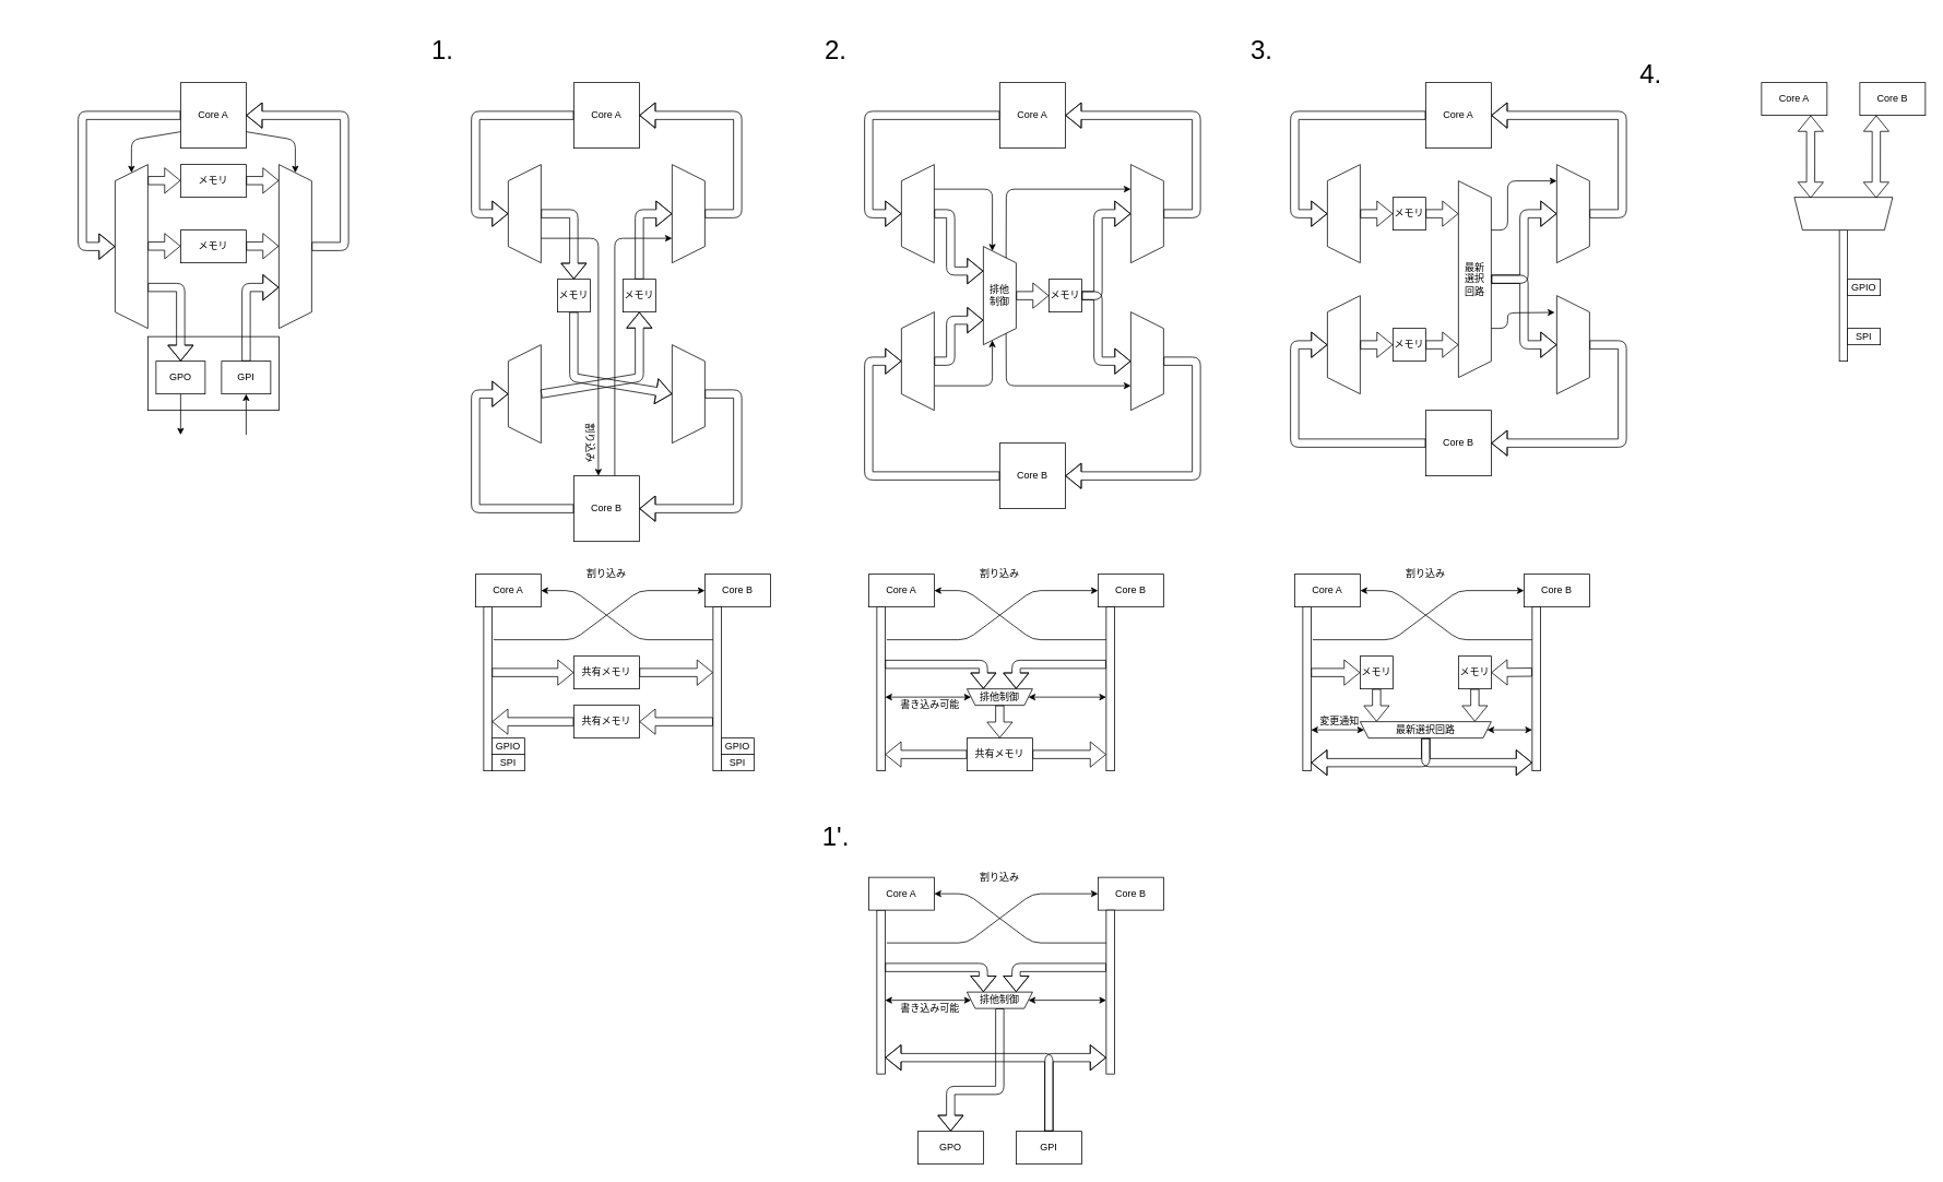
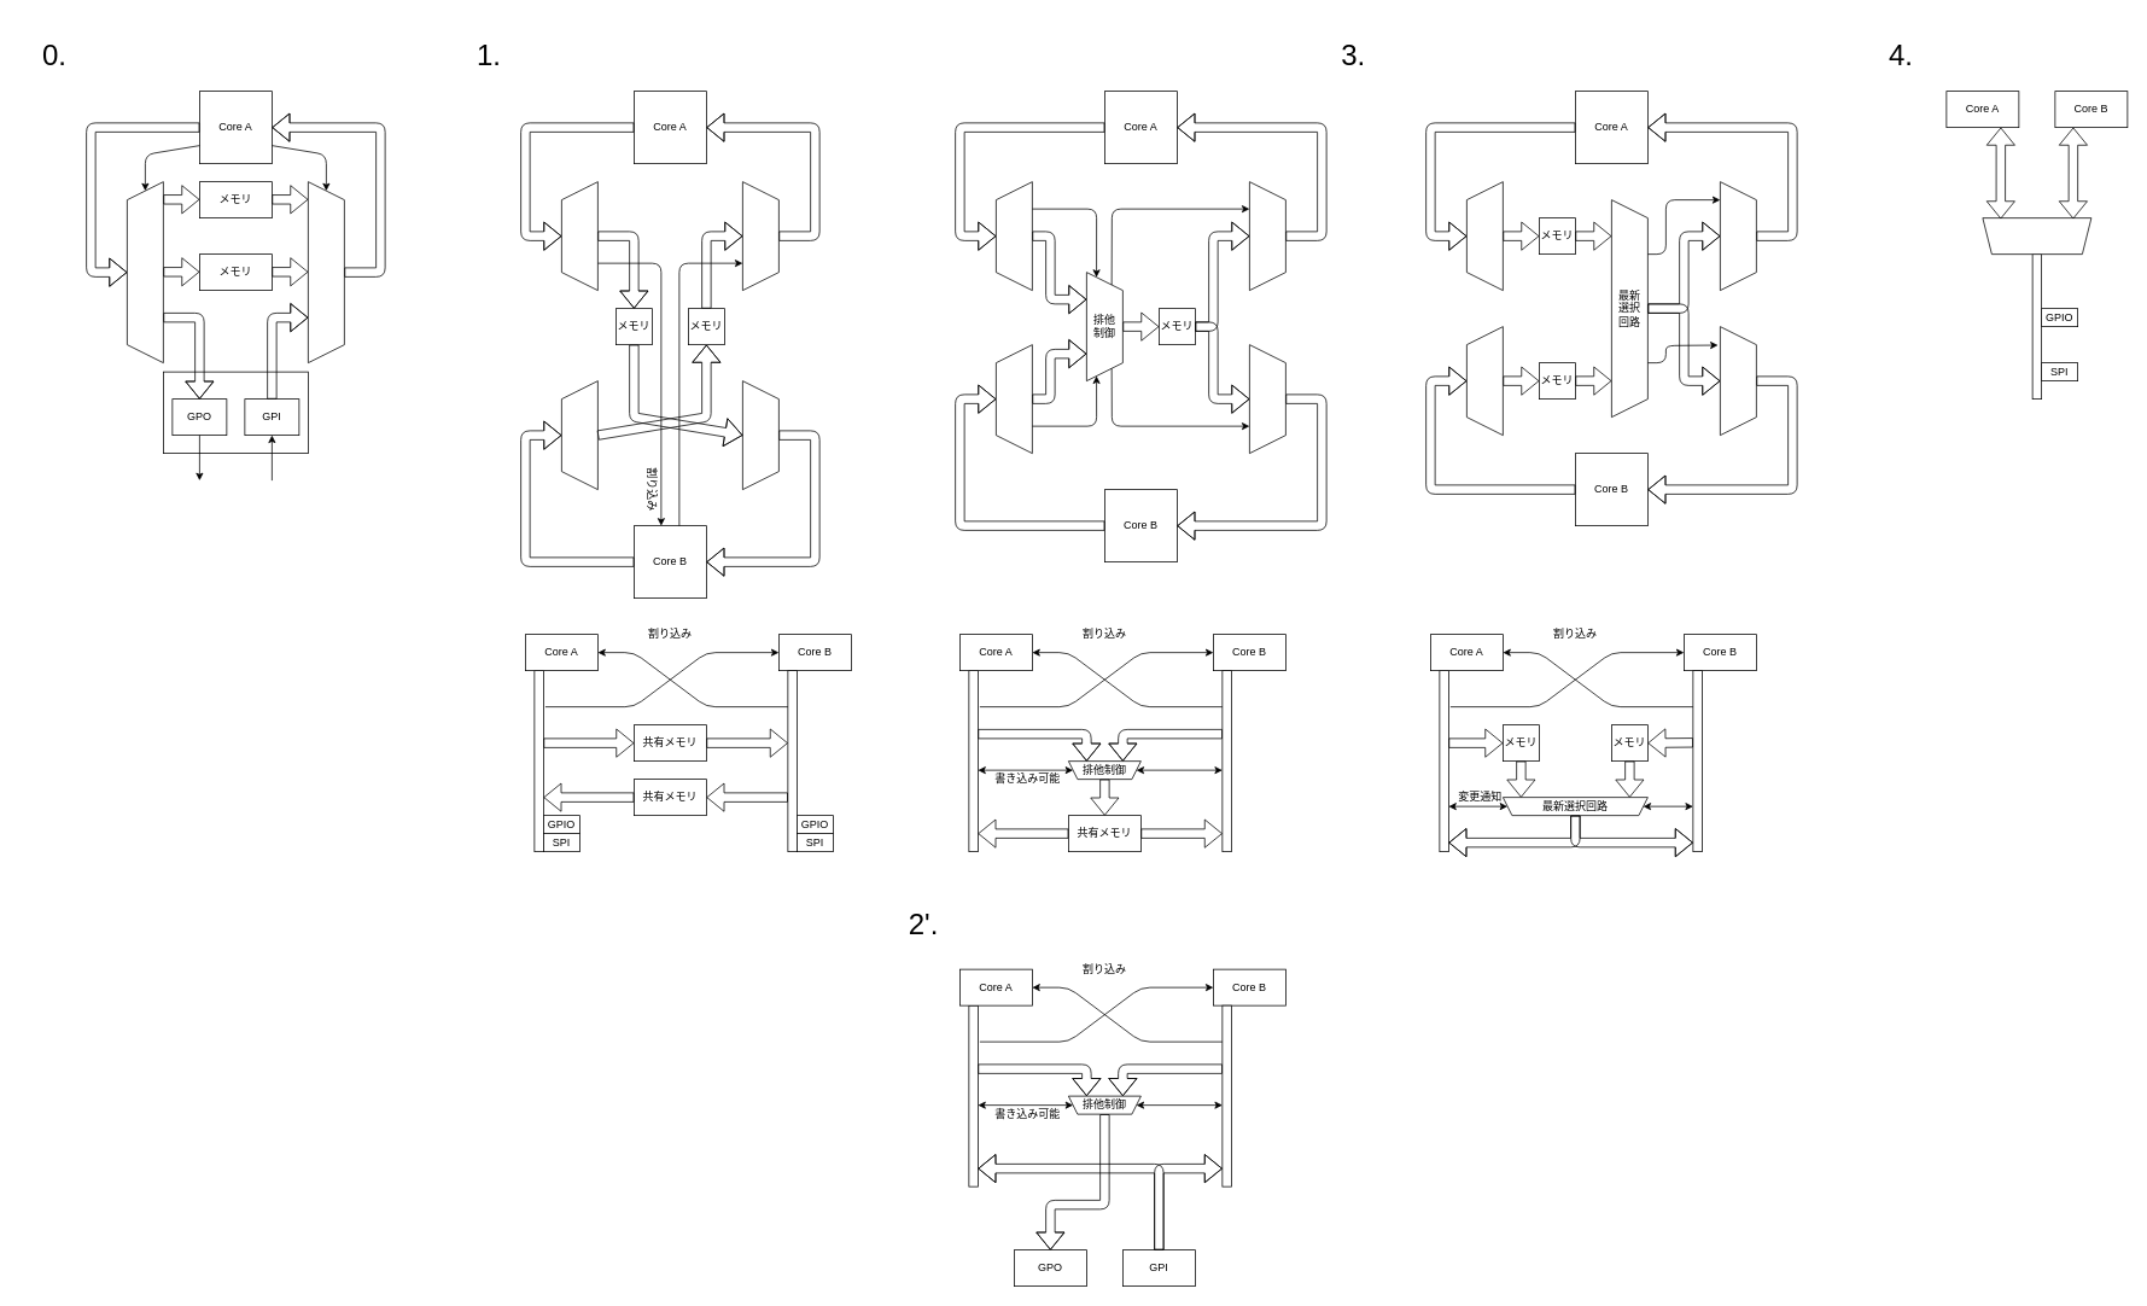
+ <mxCell id="15" value="&lt;font style=&quot;font-size: 32px&quot;&gt;0.&lt;/font&gt;" style="text;html=1;strokeColor=none;fillColor=none;align=center;verticalAlign=middle;whiteSpace=wrap;rounded=0;" vertex="1" parent="1"><mxGeometry width="80" height="80" as="geometry" x="20" y="20" /></mxCell>
- <mxCell id="4" value="&lt;font style=&quot;font-size: 32px&quot;&gt;2.&lt;/font&gt;" style="text;html=1;strokeColor=none;fillColor=none;align=center;verticalAlign=middle;whiteSpace=wrap;rounded=0;" parent="1" vertex="1"><mxGeometry x="980" width="80" height="80" as="geometry" y="20" /></mxCell>
- <mxCell id="127" value="&lt;font style=&quot;font-size: 32px&quot;&gt;3.&lt;/font&gt;" style="text;html=1;strokeColor=none;fillColor=none;align=center;verticalAlign=middle;whiteSpace=wrap;rounded=0;" vertex="1" parent="1"><mxGeometry x="1500" width="80" height="80" as="geometry" y="20" /></mxCell>
+ <mxCell id="127" value="&lt;font style=&quot;font-size: 32px&quot;&gt;3.&lt;/font&gt;" style="text;html=1;strokeColor=none;fillColor=none;align=center;verticalAlign=middle;whiteSpace=wrap;rounded=0;" vertex="1" parent="1"><mxGeometry x="1455" y="20" width="80" height="80" as="geometry" /></mxCell>
- <mxCell id="13" value="&lt;font style=&quot;font-size: 32px&quot;&gt;4.&lt;/font&gt;" style="text;html=1;strokeColor=none;fillColor=none;align=center;verticalAlign=middle;whiteSpace=wrap;rounded=0;" parent="1" vertex="1"><mxGeometry x="1975" y="50" width="80" height="80" as="geometry" /></mxCell>
+ <mxCell id="13" value="&lt;font style=&quot;font-size: 32px&quot;&gt;4.&lt;/font&gt;" style="text;html=1;strokeColor=none;fillColor=none;align=center;verticalAlign=middle;whiteSpace=wrap;rounded=0;" parent="1" vertex="1"><mxGeometry x="2060" width="80" height="80" as="geometry" y="20" /></mxCell>
- <mxCell id="14" value="&lt;font style=&quot;font-size: 32px&quot;&gt;1'.&lt;/font&gt;" style="text;html=1;strokeColor=none;fillColor=none;align=center;verticalAlign=middle;whiteSpace=wrap;rounded=0;" parent="1" vertex="1"><mxGeometry x="980" y="980" width="80" height="80" as="geometry" /></mxCell>
+ <mxCell id="14" value="&lt;font style=&quot;font-size: 32px&quot;&gt;2'.&lt;/font&gt;" style="text;html=1;strokeColor=none;fillColor=none;align=center;verticalAlign=middle;whiteSpace=wrap;rounded=0;" parent="1" vertex="1"><mxGeometry x="980" y="980" width="80" height="80" as="geometry" /></mxCell>
